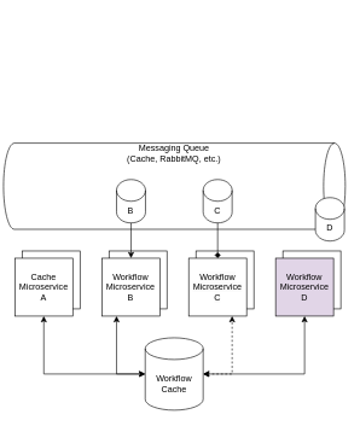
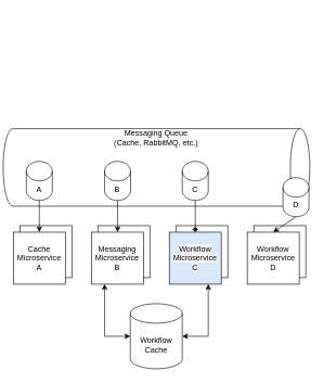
+ <mxCell id="11" value="A" style="shape=cylinder3;whiteSpace=wrap;html=1;boundedLbl=1;backgroundOutline=1;size=15;" vertex="1" parent="1"><mxGeometry x="40" y="247.25" width="40" height="60" as="geometry" /></mxCell>
+ <mxCell id="19" value="" style="endArrow=classic;html=1;rounded=0;exitX=0.5;exitY=1;exitDx=0;exitDy=0;exitPerimeter=0;entryX=0.5;entryY=0;entryDx=0;entryDy=0;" edge="1" parent="1" source="14" target="9"><mxGeometry width="50" height="50" relative="1" as="geometry"><mxPoint x="340" y="356" as="sourcePoint" /><mxPoint x="390" y="306" as="targetPoint" /></mxGeometry></mxCell>
+ <mxCell id="16" value="" style="endArrow=classic;html=1;rounded=0;exitX=0.5;exitY=1;exitDx=0;exitDy=0;exitPerimeter=0;entryX=0.5;entryY=0;entryDx=0;entryDy=0;" edge="1" parent="1" source="11" target="6"><mxGeometry width="50" height="50" relative="1" as="geometry"><mxPoint x="270" y="346" as="sourcePoint" /><mxPoint x="320" y="296" as="targetPoint" /></mxGeometry></mxCell>
- <mxCell id="7" value="Workflow&lt;br&gt;Microservice B" style="whiteSpace=wrap;html=1;aspect=fixed;" vertex="1" parent="1"><mxGeometry x="140.41" y="356" width="80" height="80" as="geometry" /></mxCell>
+ <mxCell id="7" value="Messaging&lt;br&gt;Microservice B" style="whiteSpace=wrap;html=1;aspect=fixed;" vertex="1" parent="1"><mxGeometry x="140.41" y="356" width="80" height="80" as="geometry" /></mxCell>
- <mxCell id="8" value="&lt;span style=&quot;color: rgb(0, 0, 0); font-family: Helvetica; font-size: 12px; font-style: normal; font-variant-ligatures: normal; font-variant-caps: normal; font-weight: 400; letter-spacing: normal; orphans: 2; text-align: center; text-indent: 0px; text-transform: none; widows: 2; word-spacing: 0px; -webkit-text-stroke-width: 0px; background-color: rgb(251, 251, 251); text-decoration-thickness: initial; text-decoration-style: initial; text-decoration-color: initial; float: none; display: inline !important;&quot;&gt;Workflow&lt;br&gt;Microservice C&lt;/span&gt;" style="whiteSpace=wrap;html=1;aspect=fixed;" vertex="1" parent="1"><mxGeometry x="260" y="356" width="80" height="80" as="geometry" /></mxCell>
+ <mxCell id="8" value="&lt;span style=&quot;color: rgb(0, 0, 0); font-family: Helvetica; font-size: 12px; font-style: normal; font-variant-ligatures: normal; font-variant-caps: normal; font-weight: 400; letter-spacing: normal; orphans: 2; text-align: center; text-indent: 0px; text-transform: none; widows: 2; word-spacing: 0px; -webkit-text-stroke-width: 0px; background-color: rgb(251, 251, 251); text-decoration-thickness: initial; text-decoration-style: initial; text-decoration-color: initial; float: none; display: inline !important;&quot;&gt;Workflow&lt;br&gt;Microservice C&lt;/span&gt;" style="whiteSpace=wrap;html=1;aspect=fixed;fillColor=#dae8fc;" vertex="1" parent="1"><mxGeometry x="260" y="356" width="80" height="80" as="geometry" /></mxCell>
- <mxCell id="9" value="Workflow&lt;br&gt;Microservice D" style="whiteSpace=wrap;html=1;aspect=fixed;fillColor=#e1d5e7;" vertex="1" parent="1"><mxGeometry x="380" y="356" width="80" height="80" as="geometry" /></mxCell>
+ <mxCell id="9" value="Workflow&lt;br&gt;Microservice D" style="whiteSpace=wrap;html=1;aspect=fixed;" vertex="1" parent="1"><mxGeometry x="380" y="356" width="80" height="80" as="geometry" /></mxCell>
- <mxCell id="24" value="" style="endArrow=classic;startArrow=classic;html=1;rounded=0;edgeStyle=orthogonalEdgeStyle;entryX=0.5;entryY=1;entryDx=0;entryDy=0;exitX=1;exitY=0.5;exitDx=0;exitDy=0;exitPerimeter=0;" edge="1" parent="1" source="20" target="9"><mxGeometry width="50" height="50" relative="1" as="geometry"><mxPoint x="220" y="396" as="sourcePoint" /><mxPoint x="270" y="346" as="targetPoint" /></mxGeometry></mxCell>
- <mxCell id="23" value="" style="endArrow=classic;startArrow=classic;html=1;rounded=0;edgeStyle=orthogonalEdgeStyle;entryX=0.75;entryY=1;entryDx=0;entryDy=0;exitX=1;exitY=0.5;exitDx=0;exitDy=0;exitPerimeter=0;dashed=1;" edge="1" parent="1" source="20" target="8"><mxGeometry width="50" height="50" relative="1" as="geometry"><mxPoint x="220" y="396" as="sourcePoint" /><mxPoint x="270" y="346" as="targetPoint" /></mxGeometry></mxCell>
+ <mxCell id="23" value="" style="endArrow=classic;startArrow=classic;html=1;rounded=0;edgeStyle=orthogonalEdgeStyle;entryX=0.75;entryY=1;entryDx=0;entryDy=0;exitX=1;exitY=0.5;exitDx=0;exitDy=0;exitPerimeter=0;" edge="1" parent="1" source="20" target="8"><mxGeometry width="50" height="50" relative="1" as="geometry"><mxPoint x="220" y="396" as="sourcePoint" /><mxPoint x="270" y="346" as="targetPoint" /></mxGeometry></mxCell>
- <mxCell id="21" value="" style="endArrow=classic;html=1;rounded=0;edgeStyle=orthogonalEdgeStyle;exitX=0.5;exitY=1;exitDx=0;exitDy=0;entryX=0;entryY=0.5;entryDx=0;entryDy=0;entryPerimeter=0;startArrow=classic;startFill=1;" edge="1" parent="1" source="6" target="20"><mxGeometry width="50" height="50" relative="1" as="geometry"><mxPoint x="220" y="566" as="sourcePoint" /><mxPoint x="270" y="516" as="targetPoint" /></mxGeometry></mxCell>
